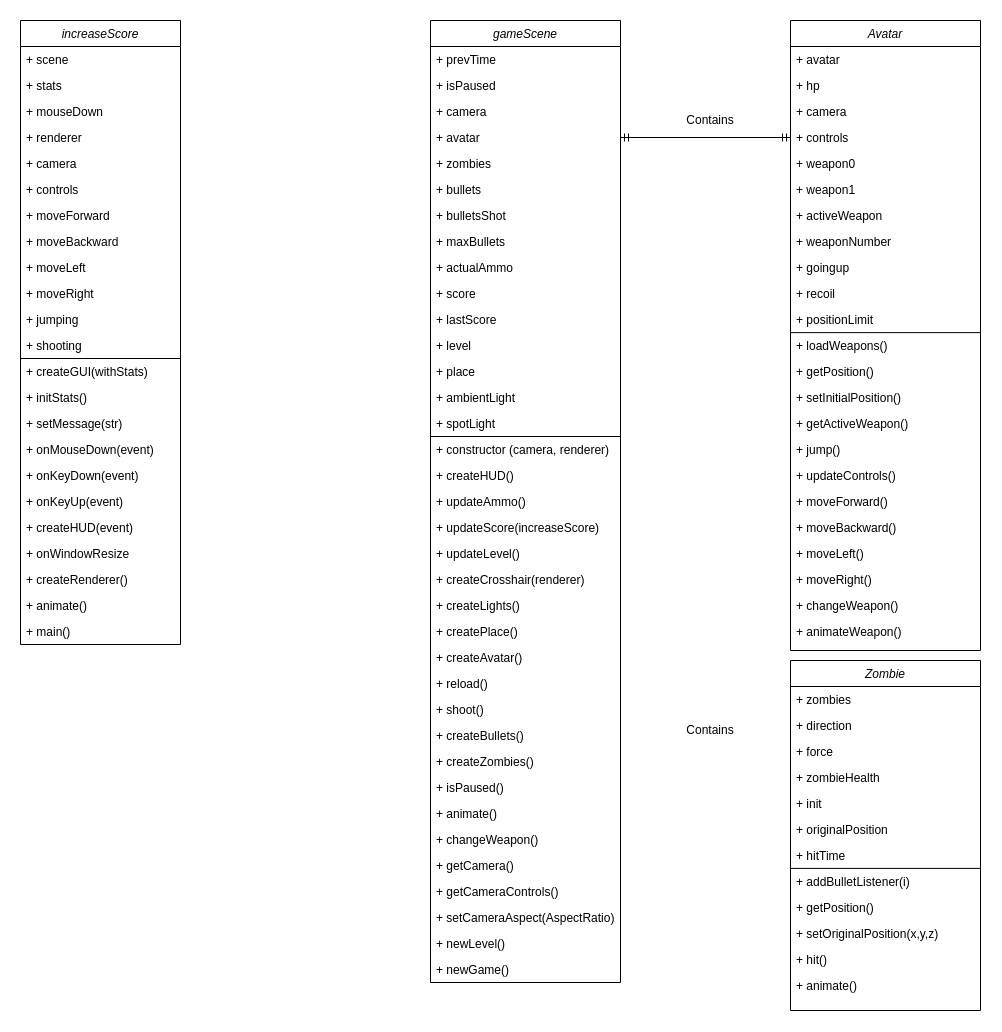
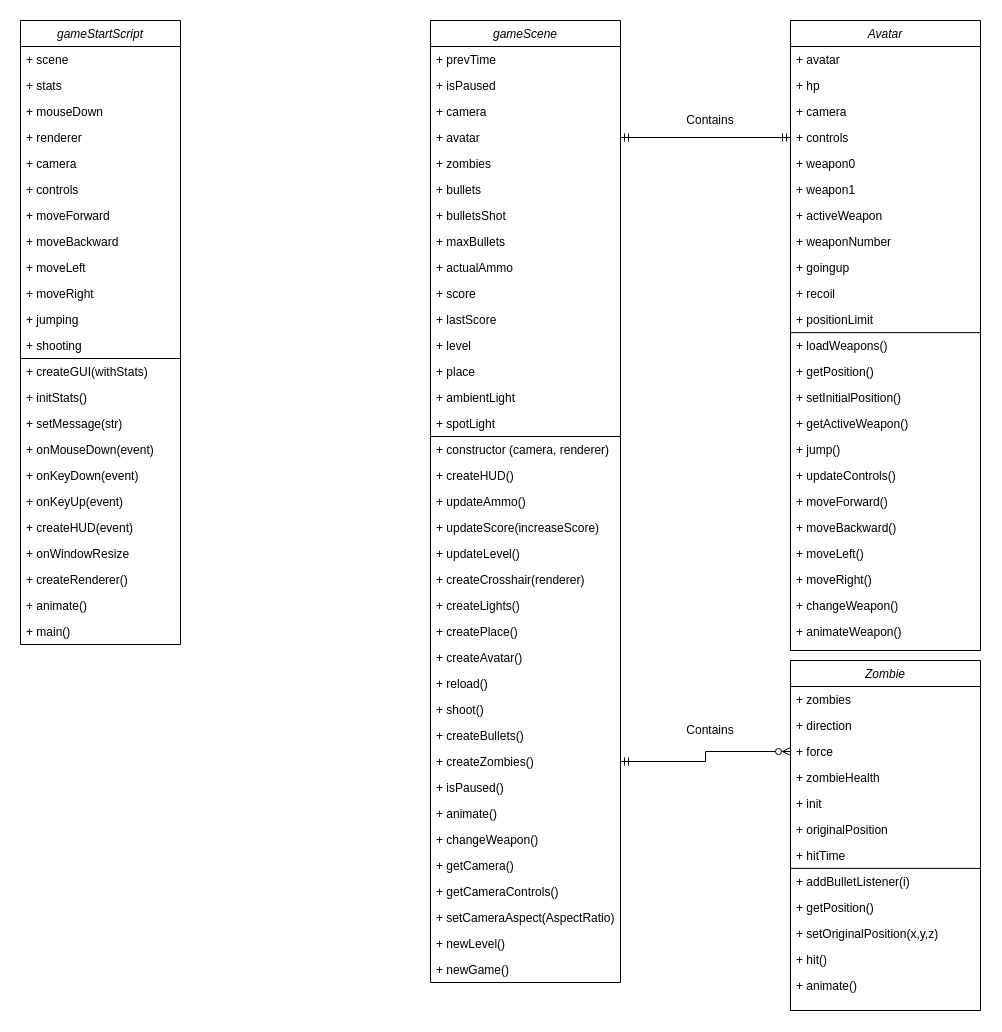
- <mxCell id="2" value="increaseScore" style="swimlane;fontStyle=2;align=center;verticalAlign=top;childLayout=stackLayout;horizontal=1;startSize=26;horizontalStack=0;resizeParent=1;resizeLast=0;collapsible=1;marginBottom=0;rounded=0;shadow=0;strokeWidth=1;" parent="1" vertex="1"><mxGeometry x="20" y="20" width="160" height="624" as="geometry"><mxRectangle x="230" y="140" width="160" height="26" as="alternateBounds" /></mxGeometry></mxCell>
+ <mxCell id="2" value="gameStartScript" style="swimlane;fontStyle=2;align=center;verticalAlign=top;childLayout=stackLayout;horizontal=1;startSize=26;horizontalStack=0;resizeParent=1;resizeLast=0;collapsible=1;marginBottom=0;rounded=0;shadow=0;strokeWidth=1;" parent="1" vertex="1"><mxGeometry x="20" y="20" width="160" height="624" as="geometry"><mxRectangle x="230" y="140" width="160" height="26" as="alternateBounds" /></mxGeometry></mxCell>
+ <mxCell id="106" style="edgeStyle=orthogonalEdgeStyle;rounded=0;orthogonalLoop=1;jettySize=auto;html=1;exitX=0;exitY=0.5;exitDx=0;exitDy=0;entryX=1;entryY=0.5;entryDx=0;entryDy=0;startArrow=ERzeroToMany;startFill=1;endArrow=ERmandOne;endFill=0;" edge="1" parent="1" source="95" target="56"><mxGeometry relative="1" as="geometry" /></mxCell>
